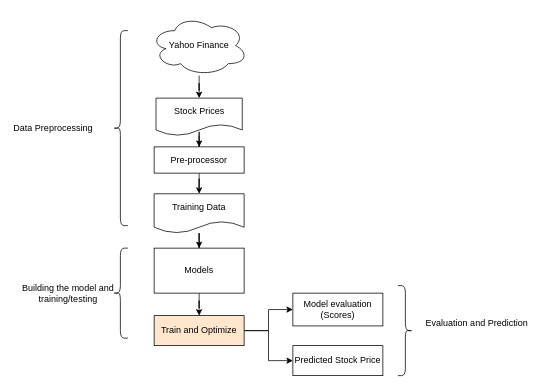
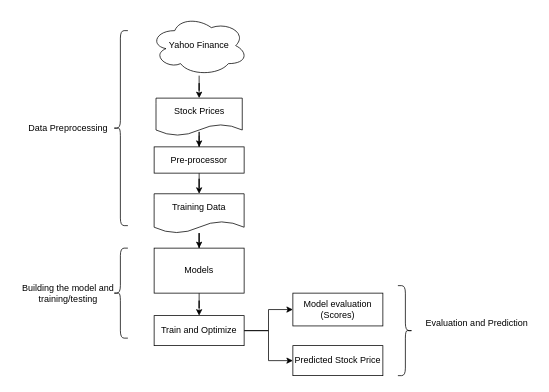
- <mxCell id="18" value="Data Preprocessing" style="text;html=1;align=center;verticalAlign=middle;resizable=0;points=[];autosize=1;strokeColor=none;fillColor=none;" vertex="1" parent="1"><mxGeometry x="10" y="160" width="120" height="20" as="geometry" /></mxCell>
+ <mxCell id="18" value="Data Preprocessing" style="text;html=1;align=center;verticalAlign=middle;resizable=0;points=[];autosize=1;strokeColor=none;fillColor=none;" vertex="1" parent="1"><mxGeometry x="30" y="160" width="120" height="20" as="geometry" /></mxCell>
- <mxCell id="14" value="Train and Optimize" style="whiteSpace=wrap;html=1;fillColor=#ffe6cc;" vertex="1" parent="1"><mxGeometry x="205" y="420" width="120" height="40" as="geometry" /></mxCell>
+ <mxCell id="14" value="Train and Optimize" style="whiteSpace=wrap;html=1;" vertex="1" parent="1"><mxGeometry x="205" y="420" width="120" height="40" as="geometry" /></mxCell>
